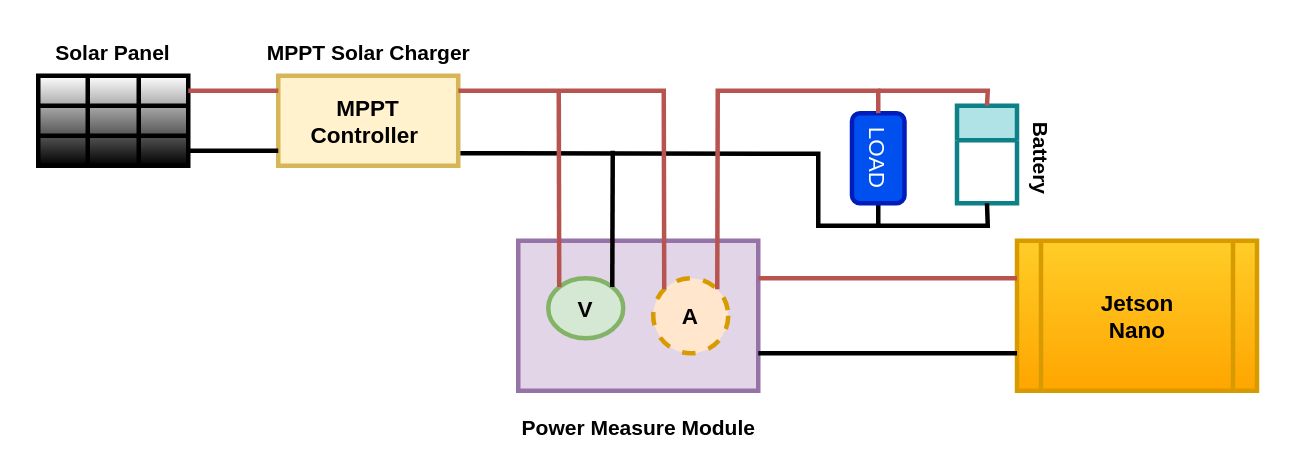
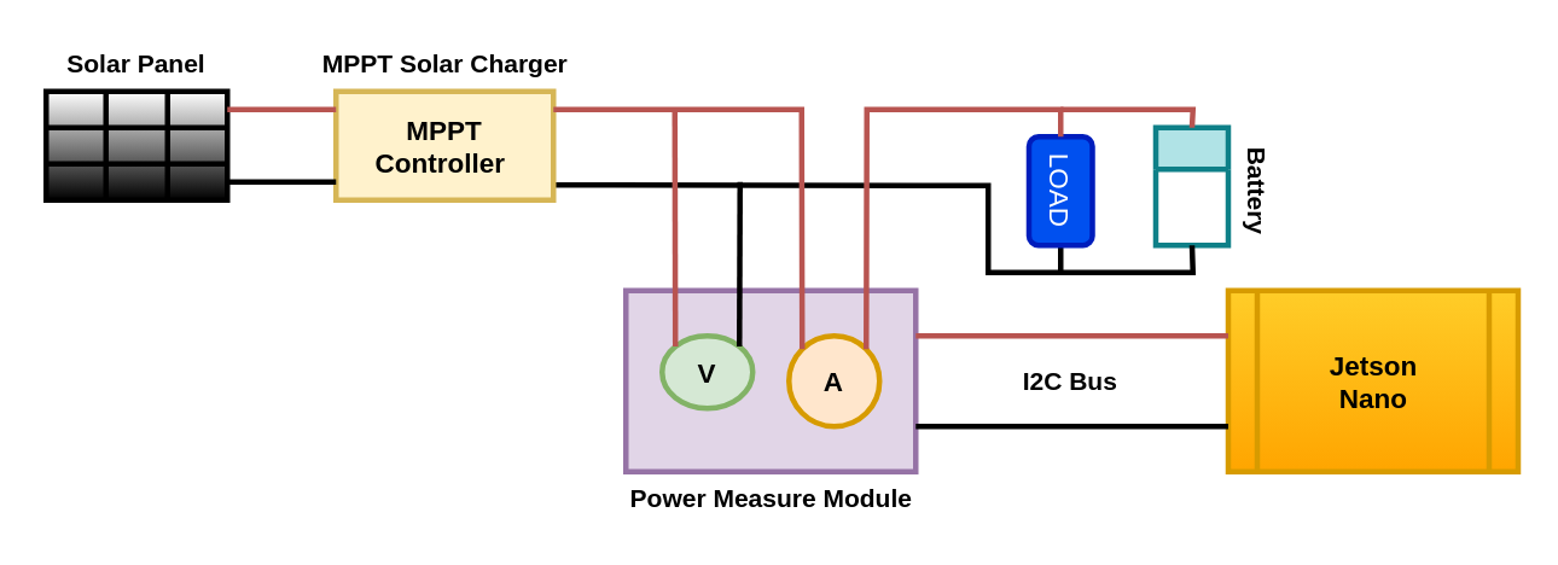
- <mxCell id="19" value="&lt;b&gt;&lt;font style=&quot;font-size: 15px;&quot;&gt;A&lt;/font&gt;&lt;/b&gt;" style="ellipse;whiteSpace=wrap;html=1;aspect=fixed;strokeWidth=3;fillColor=#ffe6cc;strokeColor=#d79b00;dashed=1;" parent="1" vertex="1"><mxGeometry x="435" y="185" width="50" height="50" as="geometry" /></mxCell>
+ <mxCell id="19" value="&lt;b&gt;&lt;font style=&quot;font-size: 15px;&quot;&gt;A&lt;/font&gt;&lt;/b&gt;" style="ellipse;whiteSpace=wrap;html=1;aspect=fixed;strokeWidth=3;fillColor=#ffe6cc;strokeColor=#d79b00;" parent="1" vertex="1"><mxGeometry x="435" y="185" width="50" height="50" as="geometry" /></mxCell>
+ <mxCell id="37" value="&lt;span style=&quot;font-size: 14px;&quot;&gt;&lt;b&gt;I2C Bus&lt;/b&gt;&lt;/span&gt;" style="text;html=1;strokeColor=none;fillColor=none;align=center;verticalAlign=middle;whiteSpace=wrap;rounded=0;" vertex="1" parent="1"><mxGeometry x="555" y="195" width="71.25" height="30" as="geometry" /></mxCell>
- <mxCell id="35" value="&lt;span style=&quot;font-size: 14px;&quot;&gt;&lt;b&gt;Power Measure Module&lt;/b&gt;&lt;/span&gt;" style="text;html=1;strokeColor=none;fillColor=none;align=center;verticalAlign=middle;whiteSpace=wrap;rounded=0;" vertex="1" parent="1"><mxGeometry x="343.75" y="270" width="162.5" height="30" as="geometry" /></mxCell>
+ <mxCell id="35" value="&lt;span style=&quot;font-size: 14px;&quot;&gt;&lt;b&gt;Power Measure Module&lt;/b&gt;&lt;/span&gt;" style="text;html=1;strokeColor=none;fillColor=none;align=center;verticalAlign=middle;whiteSpace=wrap;rounded=0;" vertex="1" parent="1"><mxGeometry x="343.75" y="260" width="162.5" height="30" as="geometry" /></mxCell>
